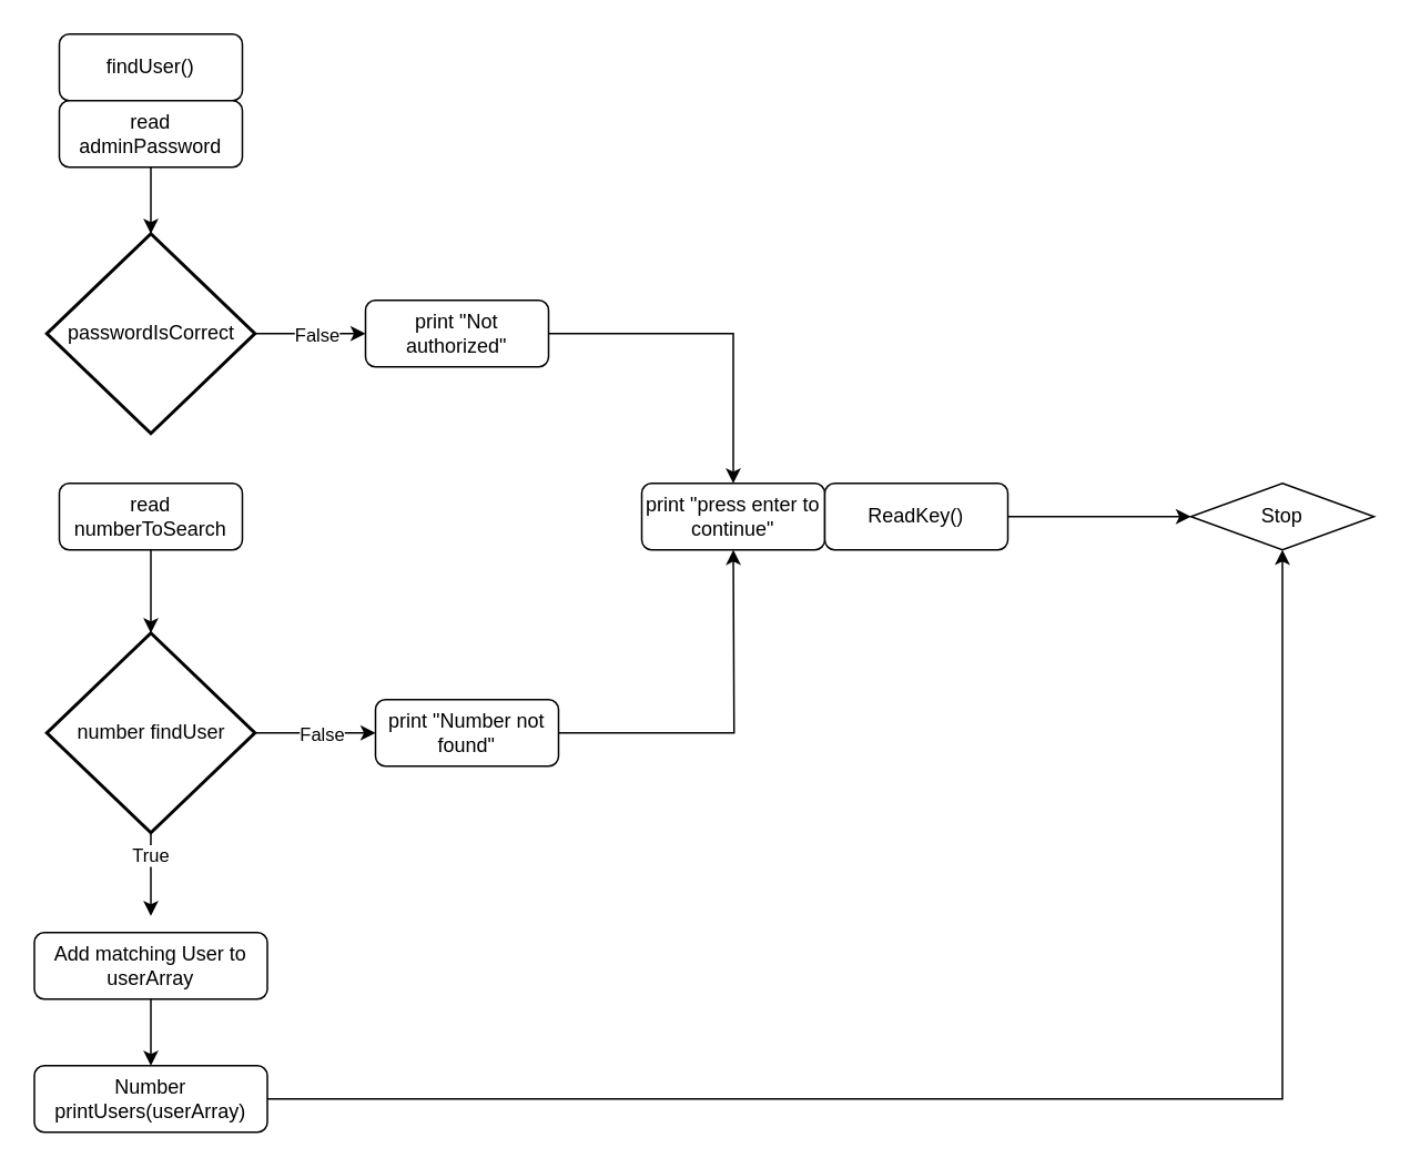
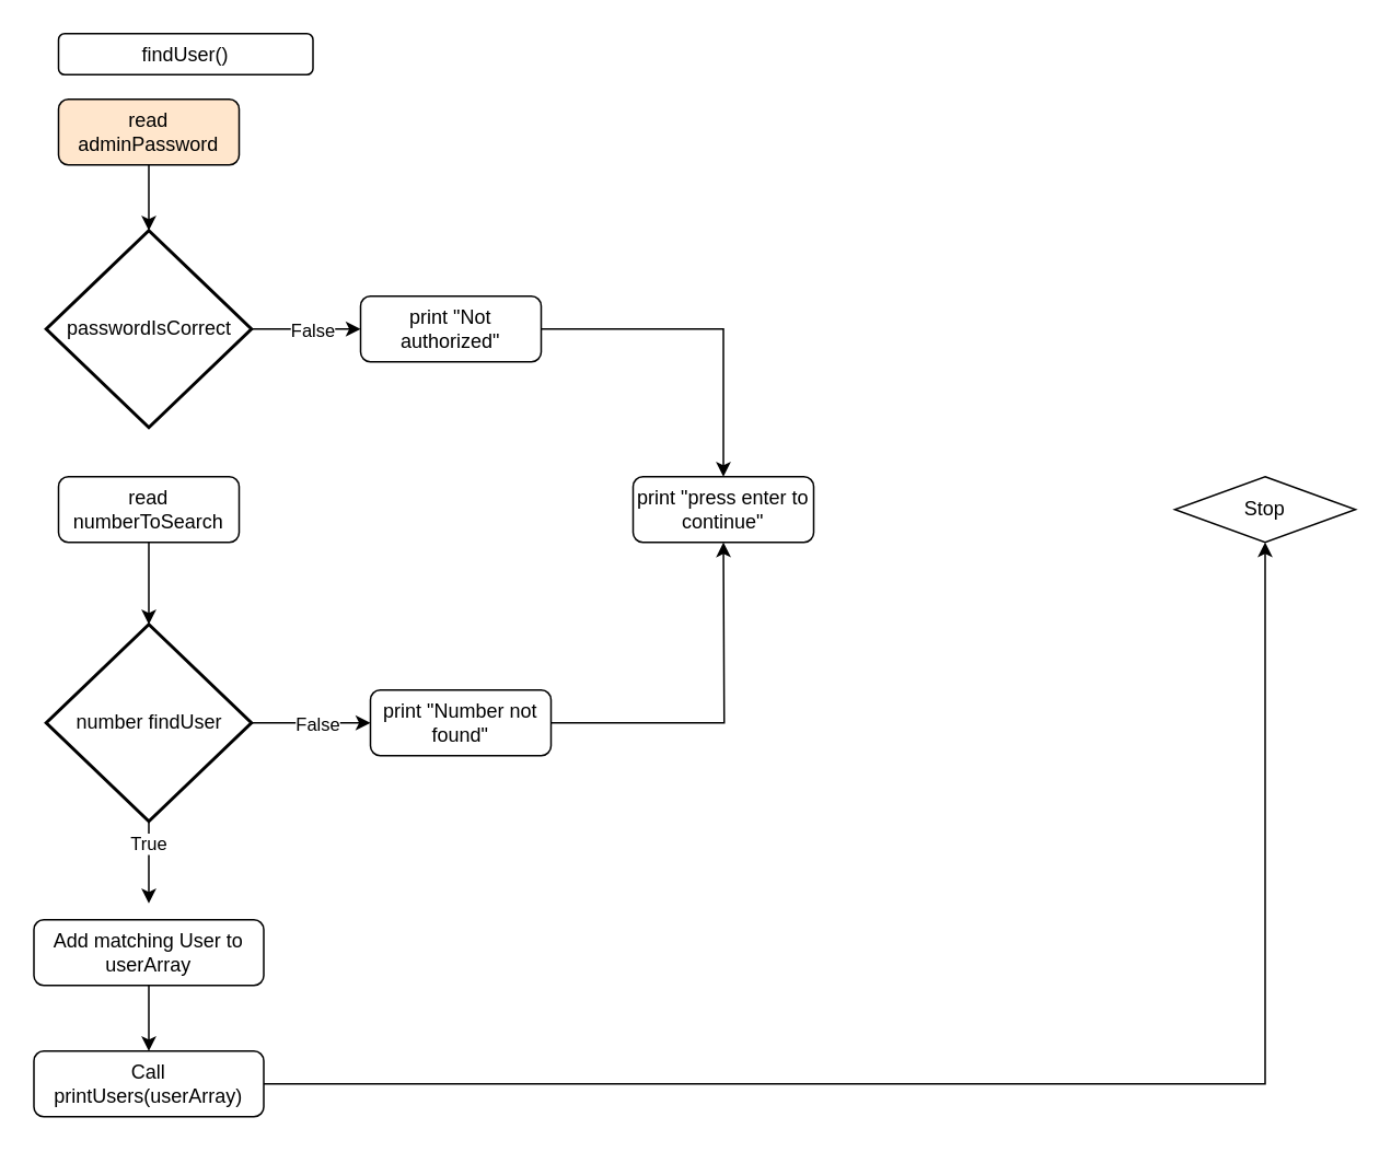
- <mxCell id="2" value="findUser()" style="rounded=1;whiteSpace=wrap;html=1;" parent="1" vertex="1"><mxGeometry x="35" y="20" width="110" height="40" as="geometry" /></mxCell>
+ <mxCell id="2" value="findUser()" style="rounded=1;whiteSpace=wrap;html=1;" parent="1" vertex="1"><mxGeometry x="35" y="20" width="155" height="25" as="geometry" /></mxCell>
- <mxCell id="3" value="read adminPassword" style="rounded=1;whiteSpace=wrap;html=1;" parent="1" vertex="1"><mxGeometry x="35" y="60" width="110" height="40" as="geometry" /></mxCell>
+ <mxCell id="3" value="read adminPassword" style="rounded=1;whiteSpace=wrap;html=1;fillColor=#ffe6cc;" parent="1" vertex="1"><mxGeometry x="35" y="60" width="110" height="40" as="geometry" /></mxCell>
- <mxCell id="22" value="ReadKey()" style="rounded=1;whiteSpace=wrap;html=1;" parent="1" vertex="1"><mxGeometry x="495" y="290" width="110" height="40" as="geometry" /></mxCell>
- <mxCell id="10" style="edgeStyle=orthogonalEdgeStyle;rounded=0;orthogonalLoop=1;jettySize=auto;html=1;" parent="1" source="22" target="21" edge="1"><mxGeometry relative="1" as="geometry" /></mxCell>
- <mxCell id="26" value="Number printUsers(userArray)" style="rounded=1;whiteSpace=wrap;html=1;" vertex="1" parent="1"><mxGeometry x="20" y="640" width="140" height="40" as="geometry" /></mxCell>
+ <mxCell id="26" value="Call printUsers(userArray)" style="rounded=1;whiteSpace=wrap;html=1;" vertex="1" parent="1"><mxGeometry x="20" y="640" width="140" height="40" as="geometry" /></mxCell>
